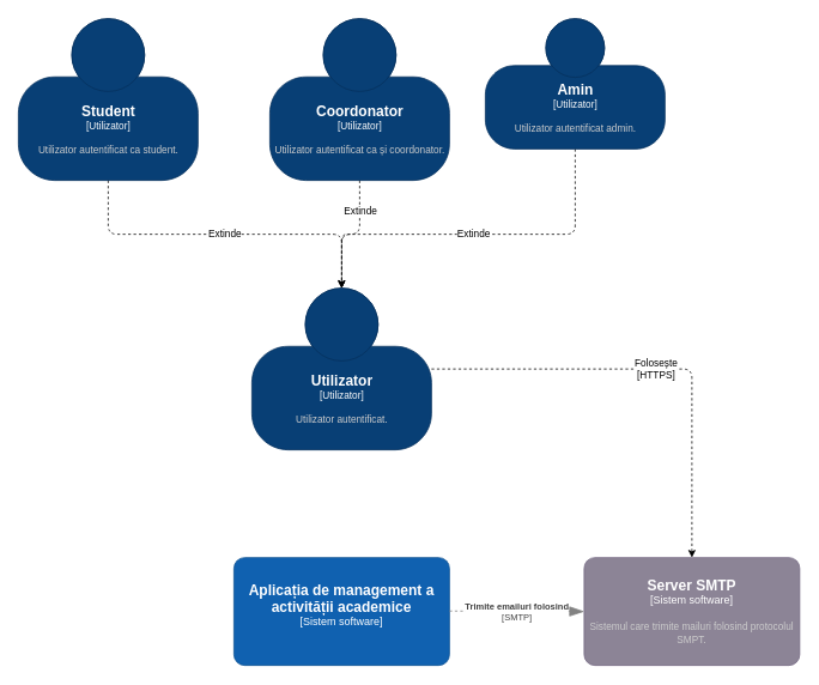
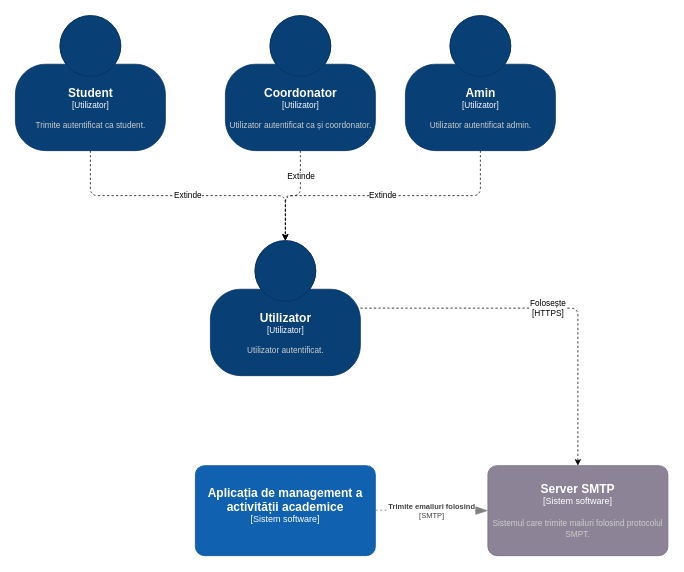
- <mxCell id="10" value="&lt;font style=&quot;font-size: 16px&quot;&gt;&lt;b&gt;Amin&lt;/b&gt;&lt;/font&gt;&lt;div&gt;[Utilizator]&lt;/div&gt;&lt;br&gt;&lt;div&gt;&lt;font style=&quot;font-size: 11px&quot;&gt;&lt;font color=&quot;#cccccc&quot;&gt;Utilizator autentificat admin.&lt;/font&gt;&lt;/div&gt;" style="html=1;fontSize=11;dashed=0;whitespace=wrap;fillColor=#083F75;strokeColor=#06315C;fontColor=#ffffff;shape=mxgraph.c4.person2;align=center;metaEdit=1;points=[[0.5,0,0],[1,0.5,0],[1,0.75,0],[0.75,1,0],[0.5,1,0],[0.25,1,0],[0,0.75,0],[0,0.5,0]];resizable=0;" parent="1" vertex="1"><mxGeometry x="540" y="20" width="200" height="145" as="geometry" /></mxCell>
+ <mxCell id="10" value="&lt;font style=&quot;font-size: 16px&quot;&gt;&lt;b&gt;Amin&lt;/b&gt;&lt;/font&gt;&lt;div&gt;[Utilizator]&lt;/div&gt;&lt;br&gt;&lt;div&gt;&lt;font style=&quot;font-size: 11px&quot;&gt;&lt;font color=&quot;#cccccc&quot;&gt;Utilizator autentificat admin.&lt;/font&gt;&lt;/div&gt;" style="html=1;fontSize=11;dashed=0;whitespace=wrap;fillColor=#083F75;strokeColor=#06315C;fontColor=#ffffff;shape=mxgraph.c4.person2;align=center;metaEdit=1;points=[[0.5,0,0],[1,0.5,0],[1,0.75,0],[0.75,1,0],[0.5,1,0],[0.25,1,0],[0,0.75,0],[0,0.5,0]];resizable=0;" parent="1" vertex="1"><mxGeometry x="540" y="20" width="200" height="180" as="geometry" /></mxCell>
- <mxCell id="3" value="&lt;font style=&quot;font-size: 16px&quot;&gt;&lt;b&gt;Student&lt;/b&gt;&lt;/font&gt;&lt;div&gt;[Utilizator]&lt;/div&gt;&lt;br&gt;&lt;div&gt;&lt;font style=&quot;font-size: 11px&quot;&gt;&lt;font color=&quot;#cccccc&quot;&gt;Utilizator autentificat ca student.&lt;/font&gt;&lt;/div&gt;" style="html=1;fontSize=11;dashed=0;whitespace=wrap;fillColor=#083F75;strokeColor=#06315C;fontColor=#ffffff;shape=mxgraph.c4.person2;align=center;metaEdit=1;points=[[0.5,0,0],[1,0.5,0],[1,0.75,0],[0.75,1,0],[0.5,1,0],[0.25,1,0],[0,0.75,0],[0,0.5,0]];resizable=0;" parent="1" vertex="1"><mxGeometry x="20" y="20" width="200" height="180" as="geometry" /></mxCell>
+ <mxCell id="3" value="&lt;font style=&quot;font-size: 16px&quot;&gt;&lt;b&gt;Student&lt;/b&gt;&lt;/font&gt;&lt;div&gt;[Utilizator]&lt;/div&gt;&lt;br&gt;&lt;div&gt;&lt;font style=&quot;font-size: 11px&quot;&gt;&lt;font color=&quot;#cccccc&quot;&gt;Trimite autentificat ca student.&lt;/font&gt;&lt;/div&gt;" style="html=1;fontSize=11;dashed=0;whitespace=wrap;fillColor=#083F75;strokeColor=#06315C;fontColor=#ffffff;shape=mxgraph.c4.person2;align=center;metaEdit=1;points=[[0.5,0,0],[1,0.5,0],[1,0.75,0],[0.75,1,0],[0.5,1,0],[0.25,1,0],[0,0.75,0],[0,0.5,0]];resizable=0;" parent="1" vertex="1"><mxGeometry x="20" y="20" width="200" height="180" as="geometry" /></mxCell>
